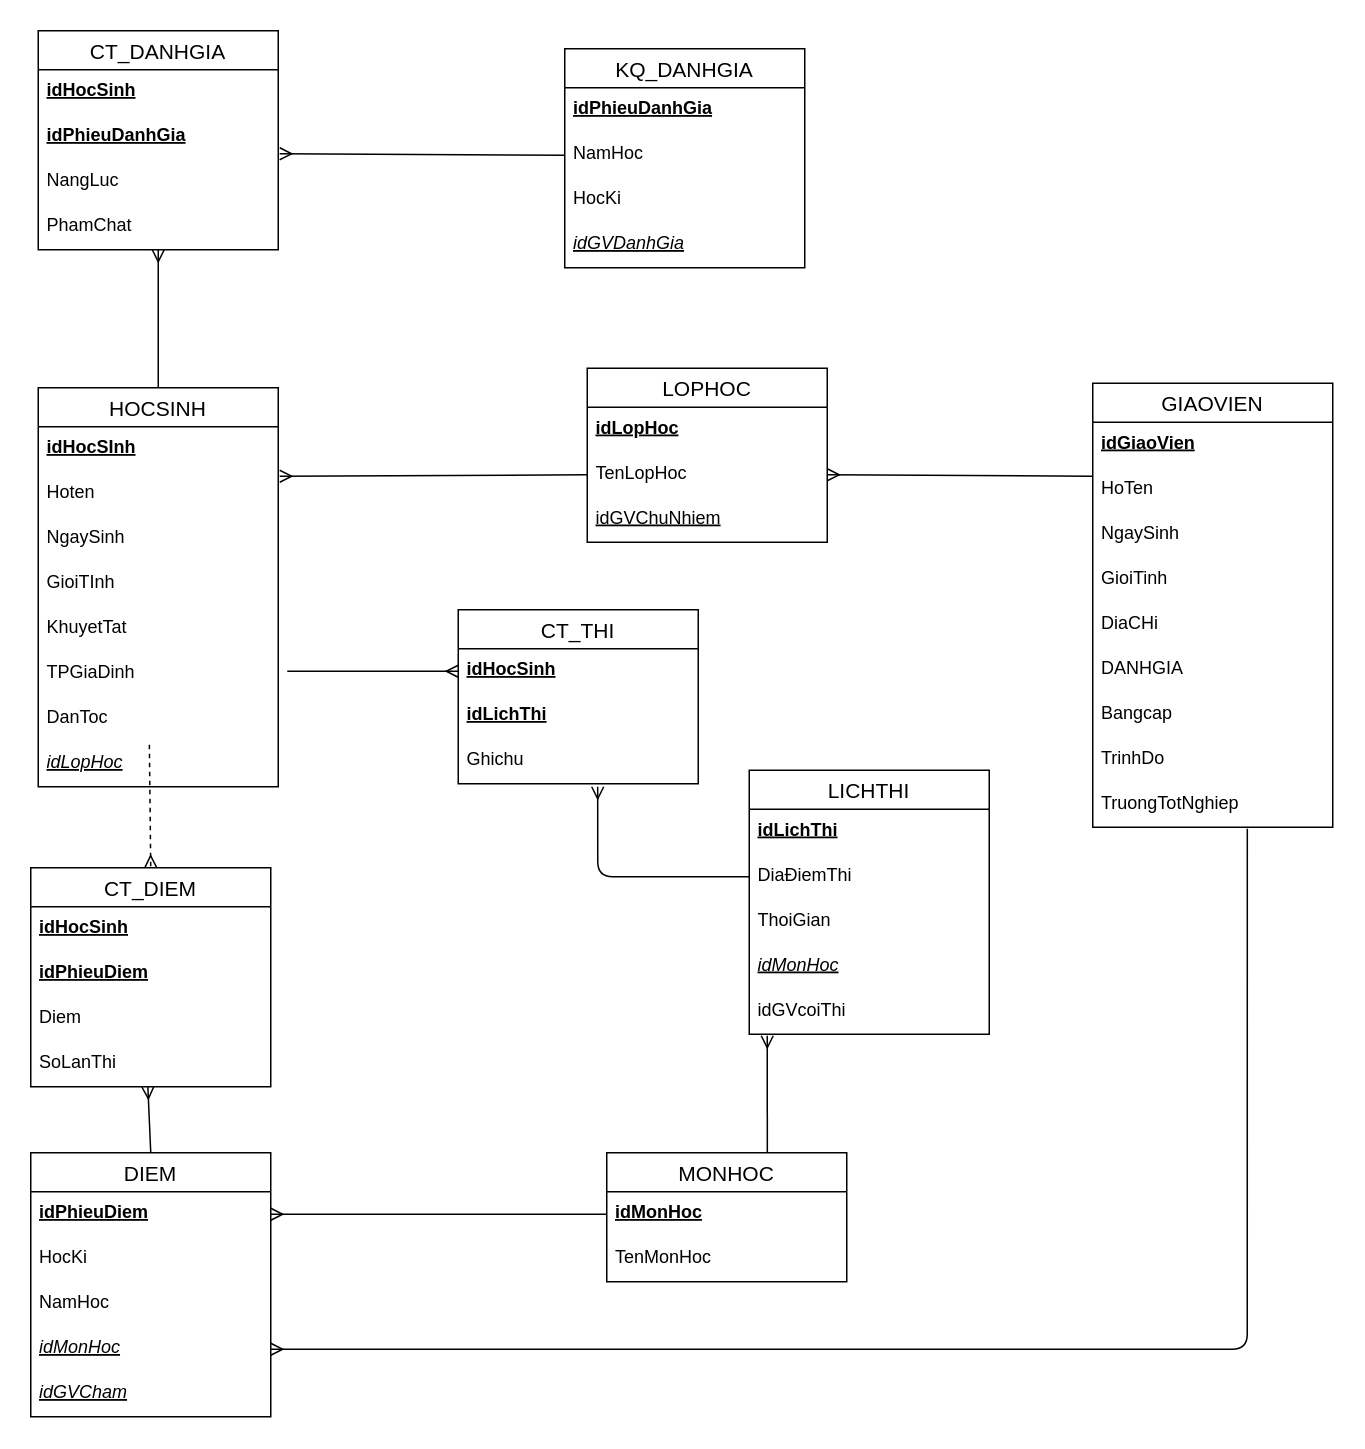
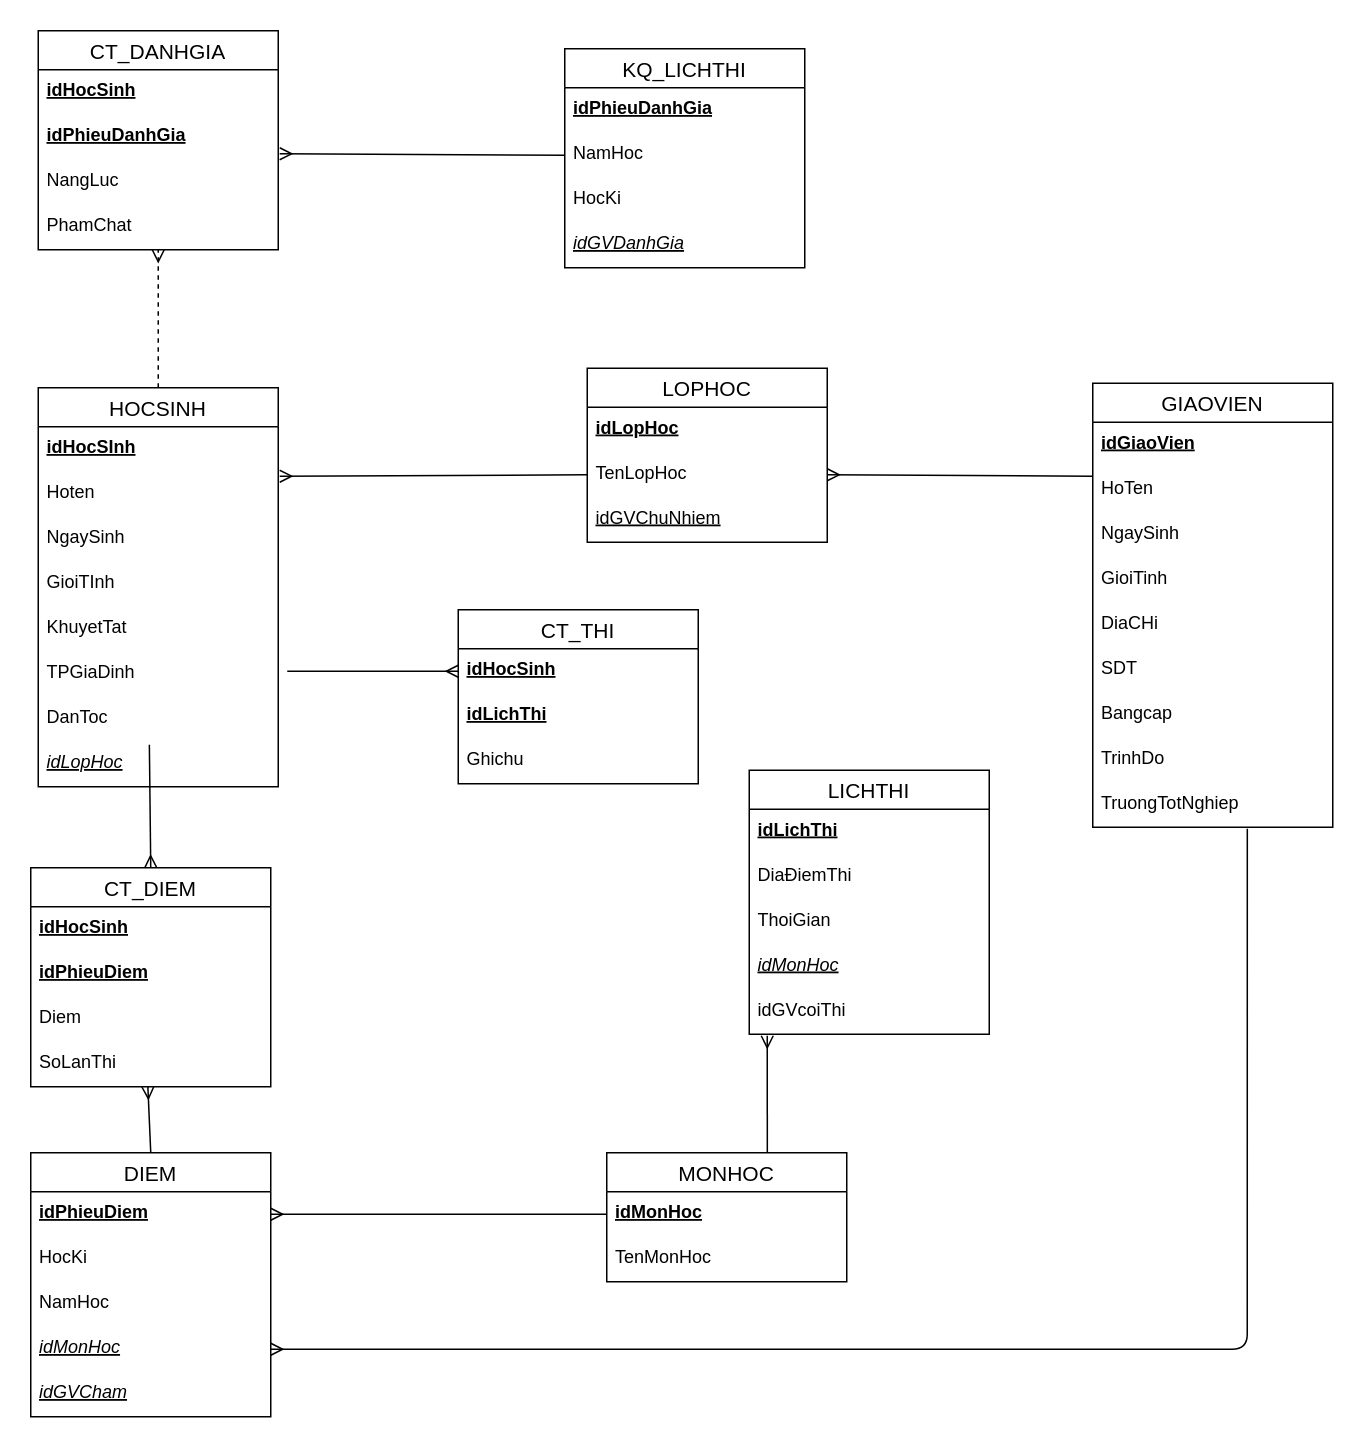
- <mxCell id="49" value="KQ_DANHGIA" style="swimlane;fontStyle=0;childLayout=stackLayout;horizontal=1;startSize=26;horizontalStack=0;resizeParent=1;resizeParentMax=0;resizeLast=0;collapsible=1;marginBottom=0;align=center;fontSize=14;" parent="1" vertex="1"><mxGeometry x="376" y="32" width="160" height="146" as="geometry" /></mxCell>
+ <mxCell id="49" value="KQ_LICHTHI" style="swimlane;fontStyle=0;childLayout=stackLayout;horizontal=1;startSize=26;horizontalStack=0;resizeParent=1;resizeParentMax=0;resizeLast=0;collapsible=1;marginBottom=0;align=center;fontSize=14;" parent="1" vertex="1"><mxGeometry x="376" y="32" width="160" height="146" as="geometry" /></mxCell>
- <mxCell id="60" value="" style="fontSize=12;html=1;endArrow=ERmany;exitX=0.5;exitY=0;exitDx=0;exitDy=0;entryX=0.5;entryY=1;entryDx=0;entryDy=0;" parent="1" source="2" target="54" edge="1"><mxGeometry width="100" height="100" relative="1" as="geometry"><mxPoint x="386" y="113" as="sourcePoint" /><mxPoint x="188.96" y="114.01" as="targetPoint" /><Array as="points" /></mxGeometry></mxCell>
+ <mxCell id="60" value="" style="fontSize=12;html=1;endArrow=ERmany;exitX=0.5;exitY=0;exitDx=0;exitDy=0;entryX=0.5;entryY=1;entryDx=0;entryDy=0;dashed=1;" parent="1" source="2" target="54" edge="1"><mxGeometry width="100" height="100" relative="1" as="geometry"><mxPoint x="386" y="113" as="sourcePoint" /><mxPoint x="188.96" y="114.01" as="targetPoint" /><Array as="points" /></mxGeometry></mxCell>
- <mxCell id="17" value="DANHGIA" style="text;strokeColor=none;fillColor=none;spacingLeft=4;spacingRight=4;overflow=hidden;rotatable=0;points=[[0,0.5],[1,0.5]];portConstraint=eastwest;fontSize=12;" parent="11" vertex="1"><mxGeometry y="176" width="160" height="30" as="geometry" /></mxCell>
+ <mxCell id="17" value="SDT" style="text;strokeColor=none;fillColor=none;spacingLeft=4;spacingRight=4;overflow=hidden;rotatable=0;points=[[0,0.5],[1,0.5]];portConstraint=eastwest;fontSize=12;" parent="11" vertex="1"><mxGeometry y="176" width="160" height="30" as="geometry" /></mxCell>
- <mxCell id="61" value="" style="fontSize=12;html=1;endArrow=ERmany;exitX=0.463;exitY=1.067;exitDx=0;exitDy=0;entryX=0.5;entryY=0;entryDx=0;entryDy=0;exitPerimeter=0;dashed=1;" parent="1" source="9" target="44" edge="1"><mxGeometry width="100" height="100" relative="1" as="geometry"><mxPoint x="386" y="113" as="sourcePoint" /><mxPoint x="195.96" y="112.01" as="targetPoint" /><Array as="points" /></mxGeometry></mxCell>
+ <mxCell id="61" value="" style="fontSize=12;html=1;endArrow=ERmany;exitX=0.463;exitY=1.067;exitDx=0;exitDy=0;entryX=0.5;entryY=0;entryDx=0;entryDy=0;exitPerimeter=0;" parent="1" source="9" target="44" edge="1"><mxGeometry width="100" height="100" relative="1" as="geometry"><mxPoint x="386" y="113" as="sourcePoint" /><mxPoint x="195.96" y="112.01" as="targetPoint" /><Array as="points" /></mxGeometry></mxCell>
- <mxCell id="69" value="" style="fontSize=12;html=1;endArrow=ERmany;exitX=0;exitY=0.5;exitDx=0;exitDy=0;entryX=0.581;entryY=1.067;entryDx=0;entryDy=0;entryPerimeter=0;" parent="1" source="30" target="37" edge="1"><mxGeometry width="100" height="100" relative="1" as="geometry"><mxPoint x="411" y="336" as="sourcePoint" /><mxPoint x="205.96" y="337" as="targetPoint" /><Array as="points"><mxPoint x="398" y="584" /></Array></mxGeometry></mxCell>
